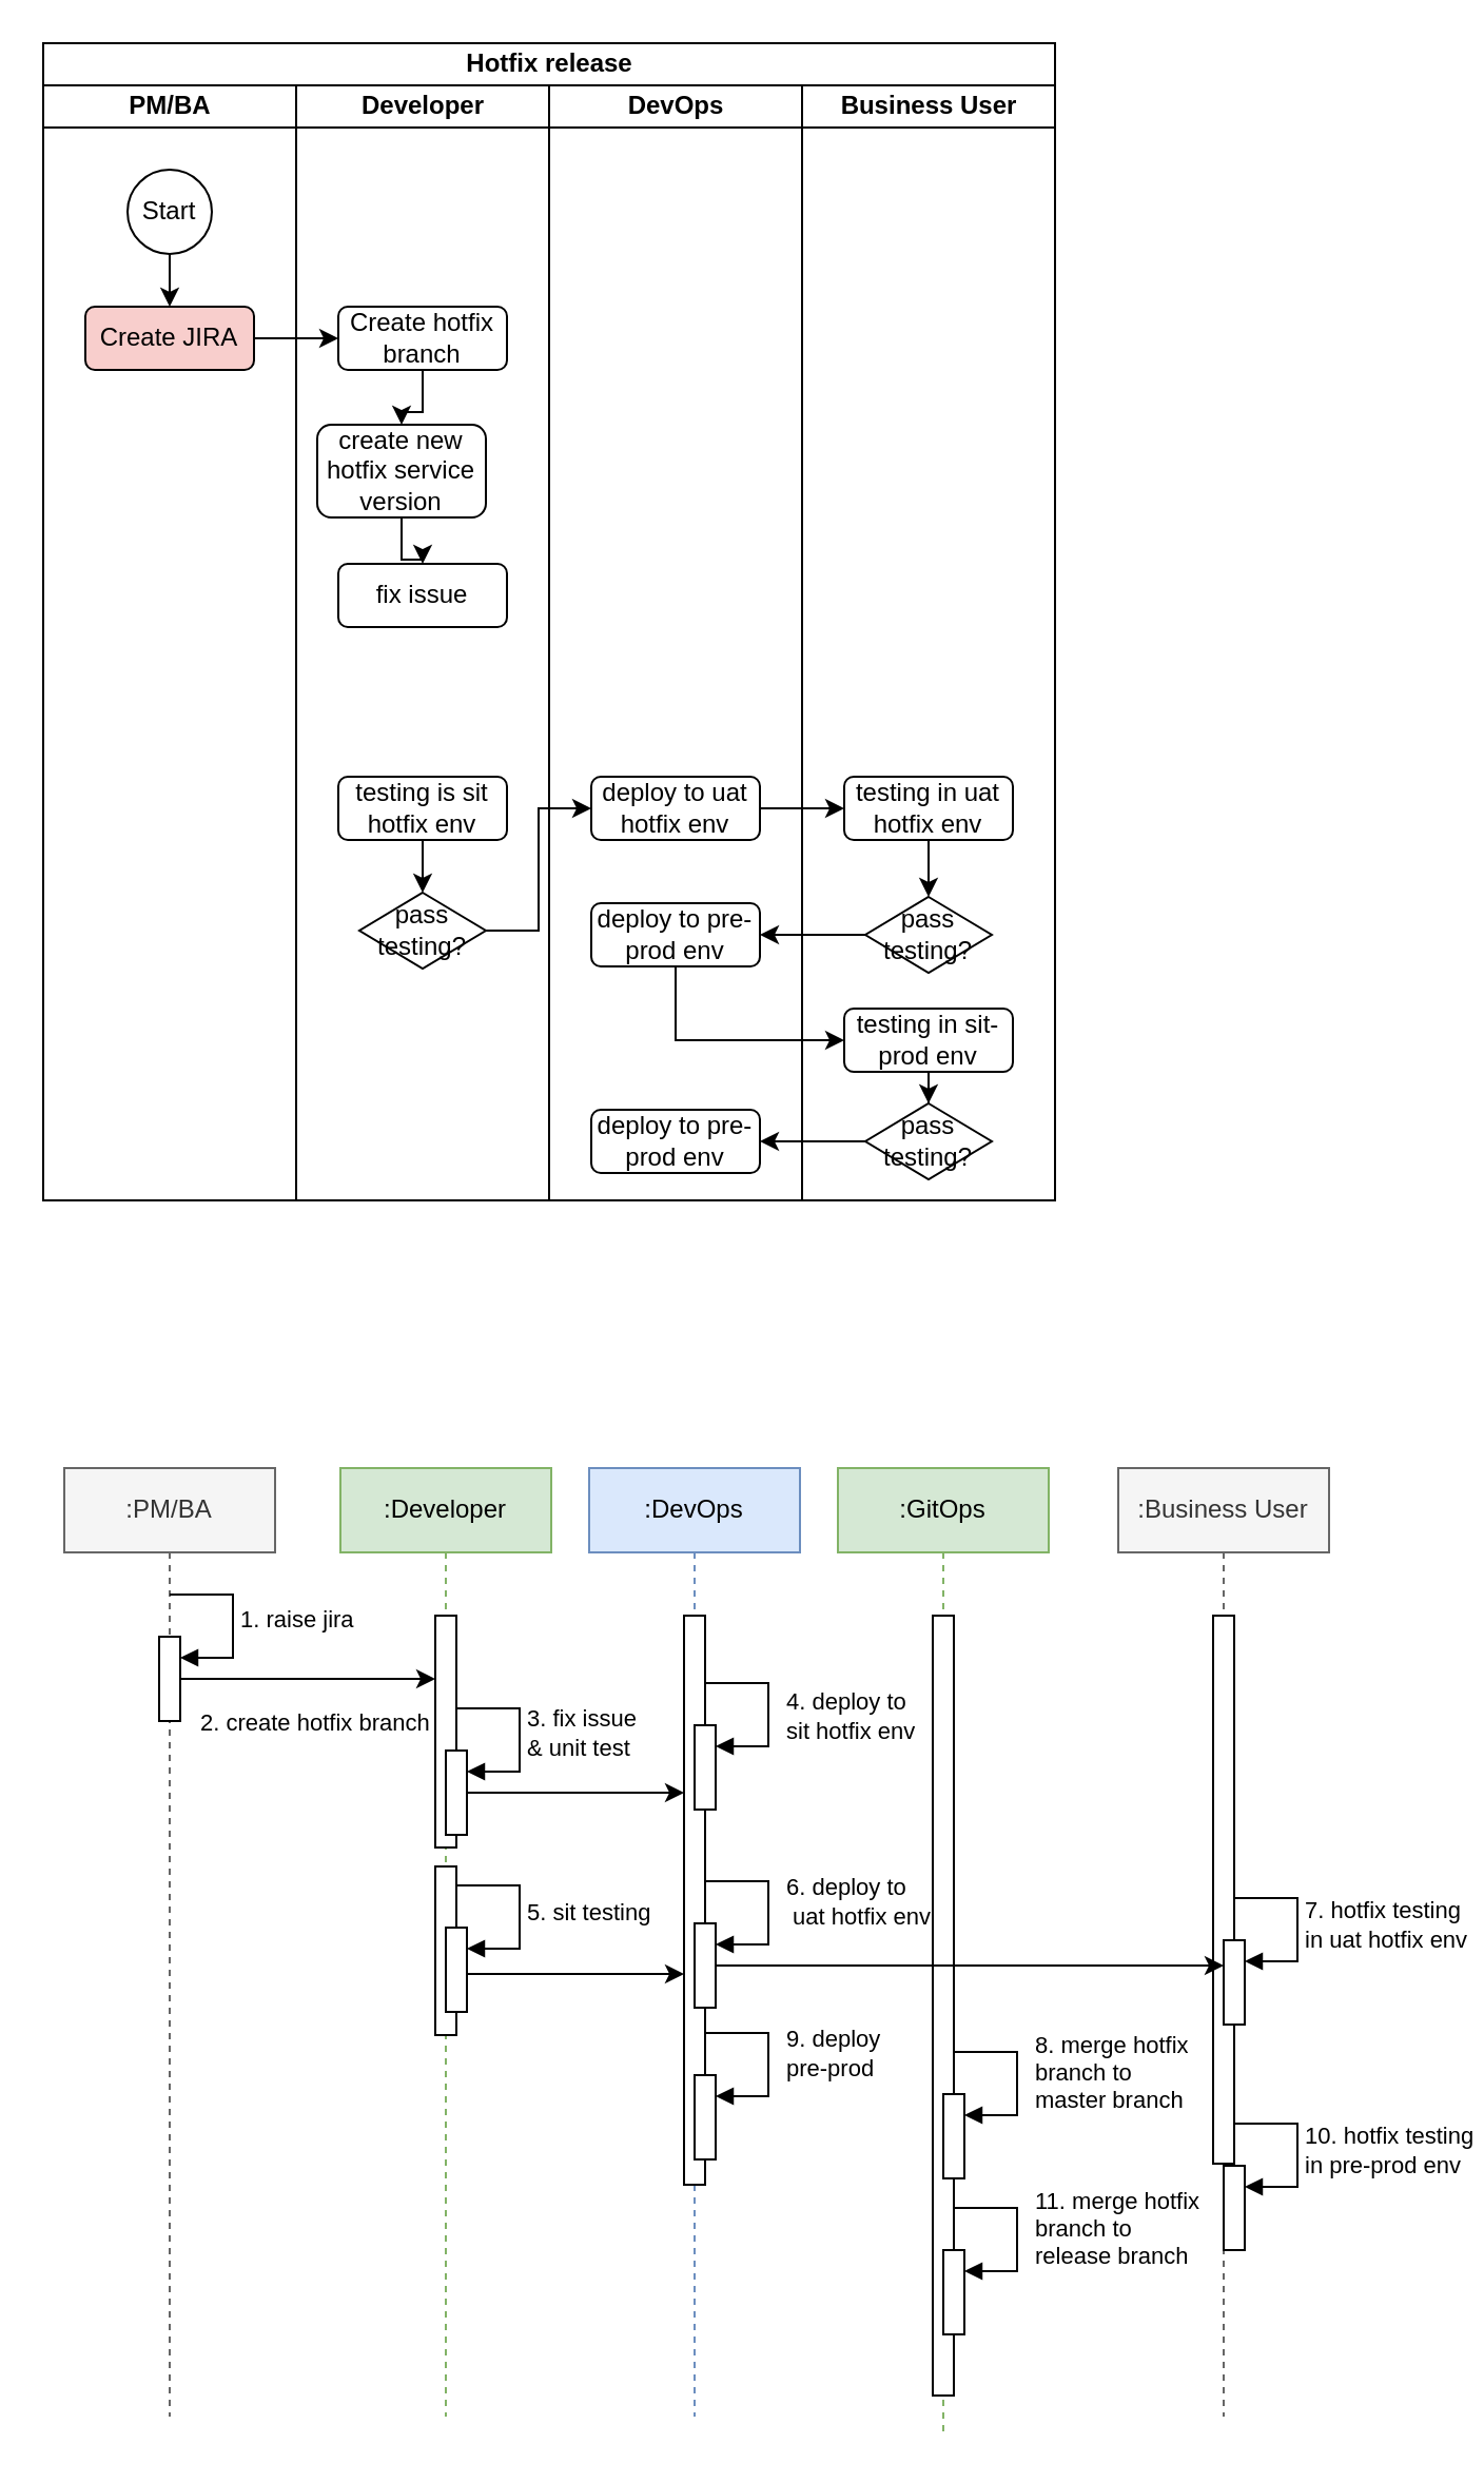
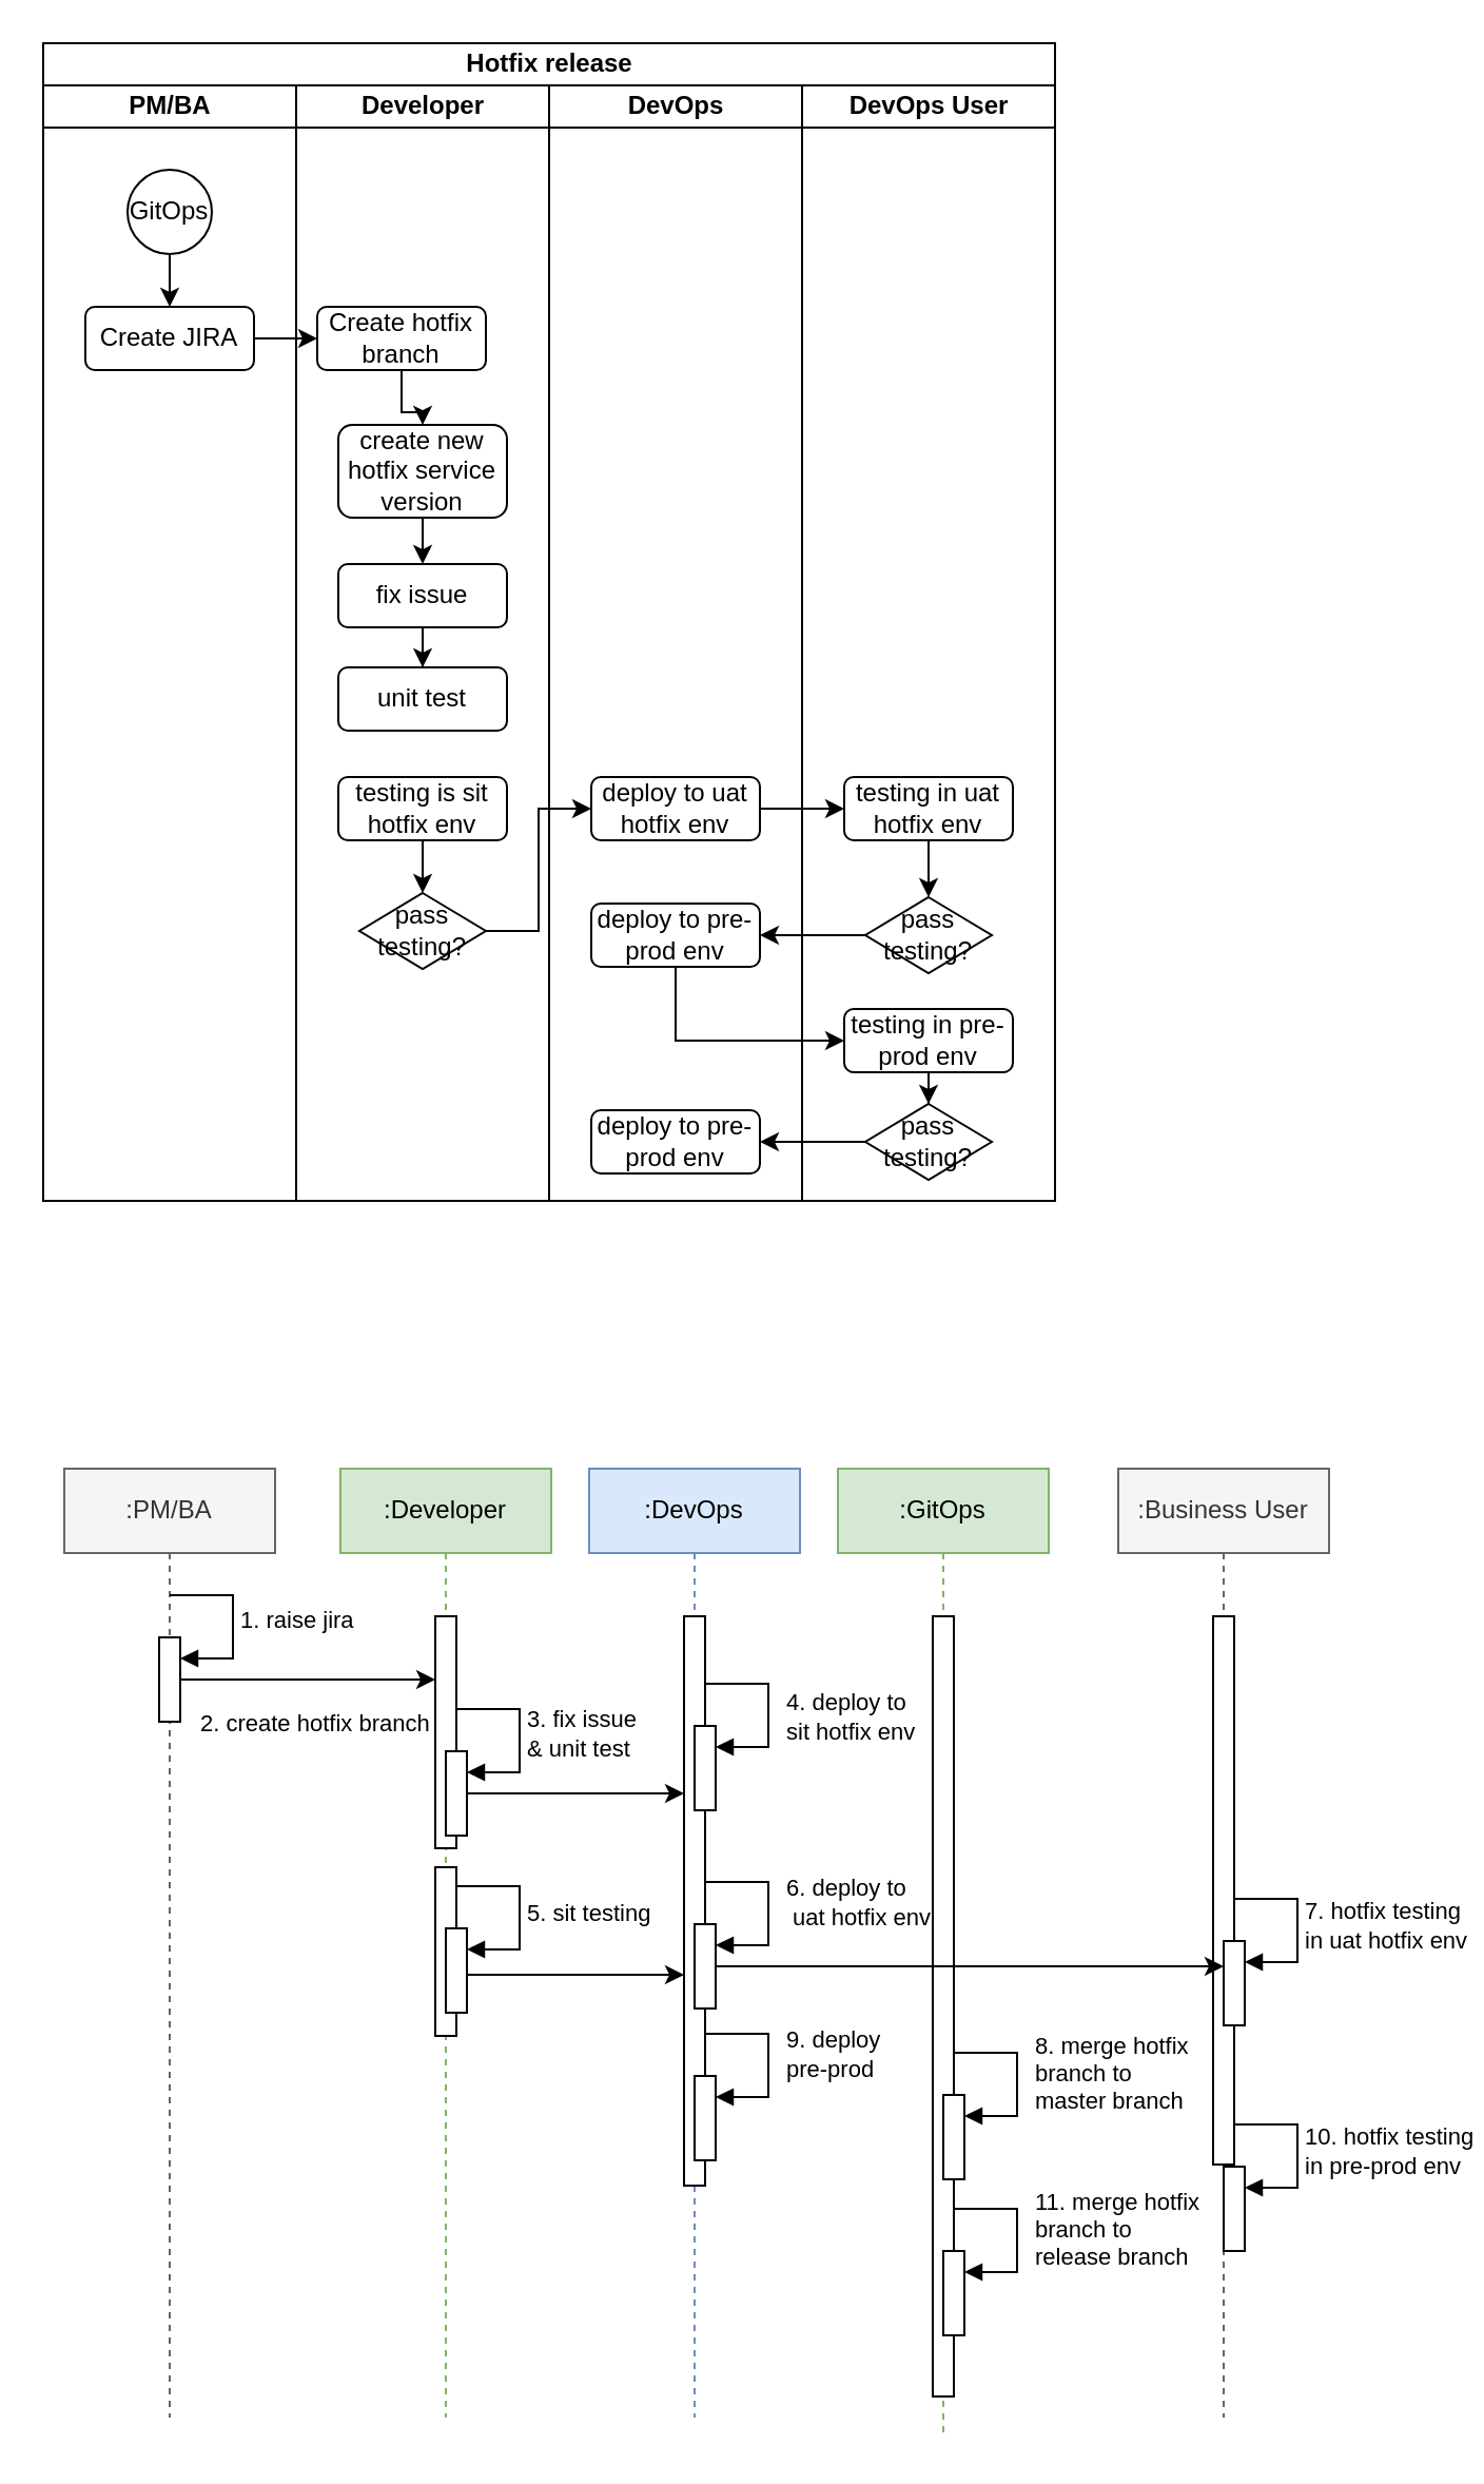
- <mxCell id="22" value="Business User" style="swimlane;startSize=20;html=1;" vertex="1" parent="2"><mxGeometry x="360" y="20" width="120" height="529" as="geometry" /></mxCell>
+ <mxCell id="22" value="DevOps User" style="swimlane;startSize=20;html=1;" vertex="1" parent="2"><mxGeometry x="360" y="20" width="120" height="529" as="geometry" /></mxCell>
- <mxCell id="6" value="Start" style="ellipse;whiteSpace=wrap;html=1;aspect=fixed;" vertex="1" parent="3"><mxGeometry x="40" y="40" width="40" height="40" as="geometry" /></mxCell>
+ <mxCell id="6" value="GitOps" style="ellipse;whiteSpace=wrap;html=1;aspect=fixed;" vertex="1" parent="3"><mxGeometry x="40" y="40" width="40" height="40" as="geometry" /></mxCell>
- <mxCell id="4" value="Create JIRA" style="rounded=1;whiteSpace=wrap;html=1;fillColor=#f8cecc;" vertex="1" parent="3"><mxGeometry x="20" y="105" width="80" height="30" as="geometry" /></mxCell>
+ <mxCell id="4" value="Create JIRA" style="rounded=1;whiteSpace=wrap;html=1;" vertex="1" parent="3"><mxGeometry x="20" y="105" width="80" height="30" as="geometry" /></mxCell>
- <mxCell id="9" value="Create hotfix branch" style="rounded=1;whiteSpace=wrap;html=1;" vertex="1" parent="7"><mxGeometry x="20" y="105" width="80" height="30" as="geometry" /></mxCell>
+ <mxCell id="9" value="Create hotfix branch" style="rounded=1;whiteSpace=wrap;html=1;" vertex="1" parent="7"><mxGeometry x="10" y="105" width="80" height="30" as="geometry" /></mxCell>
- <mxCell id="11" value="create new hotfix service version" style="rounded=1;whiteSpace=wrap;html=1;" vertex="1" parent="7"><mxGeometry x="10" y="161" width="80" height="44" as="geometry" /></mxCell>
+ <mxCell id="11" value="create new hotfix service version" style="rounded=1;whiteSpace=wrap;html=1;" vertex="1" parent="7"><mxGeometry x="20" y="161" width="80" height="44" as="geometry" /></mxCell>
+ <mxCell id="12" value="" style="edgeStyle=orthogonalEdgeStyle;rounded=0;orthogonalLoop=1;jettySize=auto;html=1;" edge="1" parent="7" source="13" target="14"><mxGeometry relative="1" as="geometry" /></mxCell>
+ <mxCell id="14" value="unit test" style="rounded=1;whiteSpace=wrap;html=1;" vertex="1" parent="7"><mxGeometry x="20" y="276" width="80" height="30" as="geometry" /></mxCell>
- <mxCell id="27" value="testing in sit-prod env" style="rounded=1;whiteSpace=wrap;html=1;" vertex="1" parent="22"><mxGeometry x="20" y="438" width="80" height="30" as="geometry" /></mxCell>
+ <mxCell id="27" value="testing in pre-prod env" style="rounded=1;whiteSpace=wrap;html=1;" vertex="1" parent="22"><mxGeometry x="20" y="438" width="80" height="30" as="geometry" /></mxCell>
